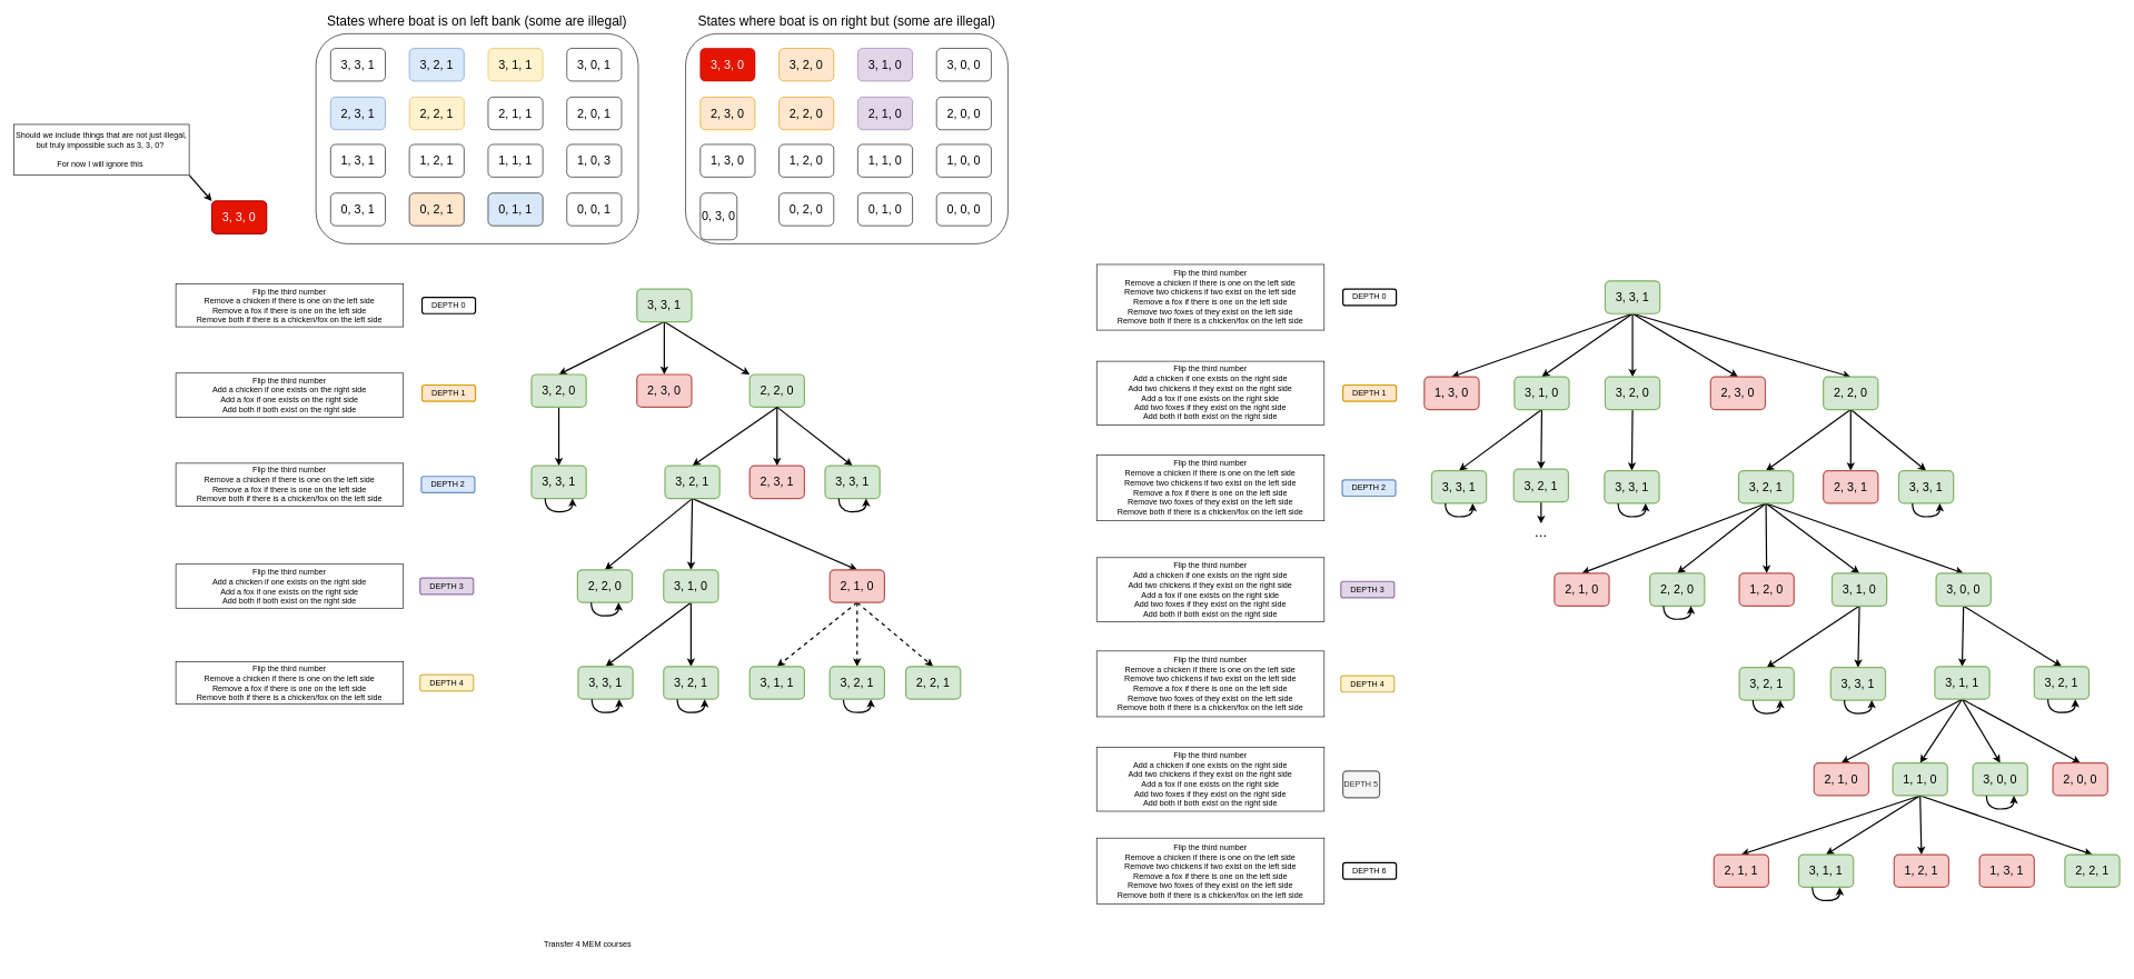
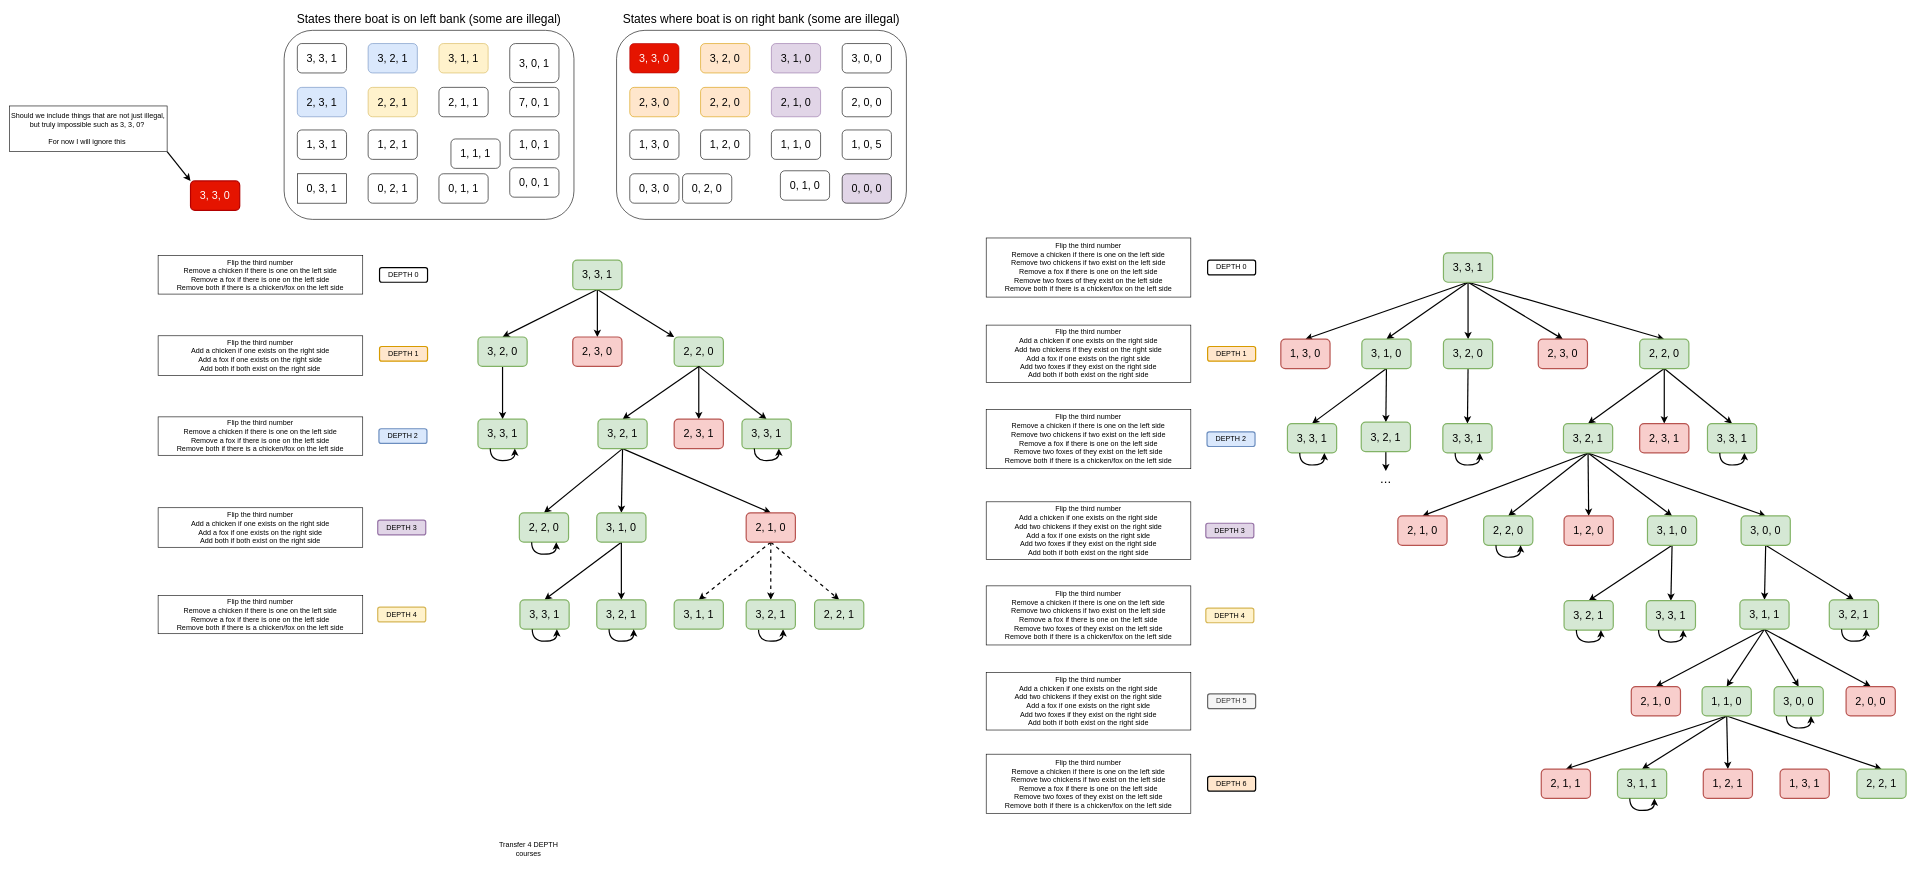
- <mxCell id="7" value="&lt;font style=&quot;font-size: 20px&quot;&gt;States where boat is on left bank (some are illegal)&lt;/font&gt;" style="text;html=1;strokeColor=none;fillColor=none;align=center;verticalAlign=middle;whiteSpace=wrap;rounded=0;" vertex="1" parent="1"><mxGeometry x="471" y="20" width="487" height="20" as="geometry" /></mxCell>
+ <mxCell id="7" value="&lt;font style=&quot;font-size: 20px&quot;&gt;States there boat is on left bank (some are illegal)&lt;/font&gt;" style="text;html=1;strokeColor=none;fillColor=none;align=center;verticalAlign=middle;whiteSpace=wrap;rounded=0;" vertex="1" parent="1"><mxGeometry x="471" y="20" width="487" height="20" as="geometry" /></mxCell>
- <mxCell id="25" value="&lt;font style=&quot;font-size: 20px&quot;&gt;States where boat is on right but (some are illegal)&lt;/font&gt;" style="text;html=1;strokeColor=none;fillColor=none;align=center;verticalAlign=middle;whiteSpace=wrap;rounded=0;" vertex="1" parent="1"><mxGeometry x="1025" y="20" width="487" height="20" as="geometry" /></mxCell>
+ <mxCell id="25" value="&lt;font style=&quot;font-size: 20px&quot;&gt;States where boat is on right bank (some are illegal)&lt;/font&gt;" style="text;html=1;strokeColor=none;fillColor=none;align=center;verticalAlign=middle;whiteSpace=wrap;rounded=0;" vertex="1" parent="1"><mxGeometry x="1025" y="20" width="487" height="20" as="geometry" /></mxCell>
- <mxCell id="6" value="&lt;font style=&quot;font-size: 18px&quot;&gt;3, 0, 1&lt;/font&gt;" style="rounded=1;whiteSpace=wrap;html=1;" vertex="1" parent="1"><mxGeometry x="849" y="72" width="82" height="49" as="geometry" /></mxCell>
+ <mxCell id="6" value="&lt;font style=&quot;font-size: 18px&quot;&gt;3, 0, 1&lt;/font&gt;" style="rounded=1;whiteSpace=wrap;html=1;" vertex="1" parent="1"><mxGeometry x="849" y="72" width="82" height="65" as="geometry" /></mxCell>
- <mxCell id="11" value="&lt;font style=&quot;font-size: 18px&quot;&gt;2, 0, 1&lt;/font&gt;" style="rounded=1;whiteSpace=wrap;html=1;" vertex="1" parent="1"><mxGeometry x="849" y="145" width="82" height="49" as="geometry" /></mxCell>
+ <mxCell id="11" value="&lt;font style=&quot;font-size: 18px&quot;&gt;7, 0, 1&lt;/font&gt;" style="rounded=1;whiteSpace=wrap;html=1;" vertex="1" parent="1"><mxGeometry x="849" y="145" width="82" height="49" as="geometry" /></mxCell>
- <mxCell id="52" value="Should we include things that are not just illegal, but truly impossible such as 3, 3, 0?&amp;nbsp;&lt;br&gt;&lt;br&gt;For now I will ignore this&amp;nbsp;" style="text;html=1;fillColor=none;align=center;verticalAlign=middle;whiteSpace=wrap;rounded=0;strokeColor=#000000;" vertex="1" parent="1"><mxGeometry x="20" y="186" width="263" height="76" as="geometry" /></mxCell>
+ <mxCell id="52" value="Should we include things that are not just illegal, but truly impossible such as 3, 3, 0?&amp;nbsp;&lt;br&gt;&lt;br&gt;For now I will ignore this&amp;nbsp;" style="text;html=1;fillColor=none;align=center;verticalAlign=middle;whiteSpace=wrap;rounded=0;strokeColor=#000000;" vertex="1" parent="1"><mxGeometry x="15" y="176" width="263" height="76" as="geometry" /></mxCell>
- <mxCell id="14" value="&lt;font style=&quot;font-size: 18px&quot;&gt;1, 1, 1&lt;/font&gt;" style="rounded=1;whiteSpace=wrap;html=1;" vertex="1" parent="1"><mxGeometry x="731" y="216" width="82" height="49" as="geometry" /></mxCell>
+ <mxCell id="14" value="&lt;font style=&quot;font-size: 18px&quot;&gt;1, 1, 1&lt;/font&gt;" style="rounded=1;whiteSpace=wrap;html=1;" vertex="1" parent="1"><mxGeometry x="751" y="231" width="82" height="49" as="geometry" /></mxCell>
- <mxCell id="15" value="&lt;font style=&quot;font-size: 18px&quot;&gt;1, 0, 3&lt;/font&gt;" style="rounded=1;whiteSpace=wrap;html=1;" vertex="1" parent="1"><mxGeometry x="849" y="216" width="82" height="49" as="geometry" /></mxCell>
+ <mxCell id="15" value="&lt;font style=&quot;font-size: 18px&quot;&gt;1, 0, 1&lt;/font&gt;" style="rounded=1;whiteSpace=wrap;html=1;" vertex="1" parent="1"><mxGeometry x="849" y="216" width="82" height="49" as="geometry" /></mxCell>
- <mxCell id="33" value="&lt;font style=&quot;font-size: 18px&quot;&gt;1, 0, 0&lt;/font&gt;" style="rounded=1;whiteSpace=wrap;html=1;" vertex="1" parent="1"><mxGeometry x="1403" y="216" width="82" height="49" as="geometry" /></mxCell>
+ <mxCell id="33" value="&lt;font style=&quot;font-size: 18px&quot;&gt;1, 0, 5&lt;/font&gt;" style="rounded=1;whiteSpace=wrap;html=1;" vertex="1" parent="1"><mxGeometry x="1403" y="216" width="82" height="49" as="geometry" /></mxCell>
- <mxCell id="16" value="&lt;font style=&quot;font-size: 18px&quot;&gt;0, 3, 1&lt;/font&gt;" style="rounded=1;whiteSpace=wrap;html=1;" vertex="1" parent="1"><mxGeometry x="495" y="289" width="82" height="49" as="geometry" /></mxCell>
+ <mxCell id="16" value="&lt;font style=&quot;font-size: 18px&quot;&gt;0, 3, 1&lt;/font&gt;" style="whiteSpace=wrap;html=1;rounded=0;" vertex="1" parent="1"><mxGeometry x="495" y="289" width="82" height="49" as="geometry" /></mxCell>
- <mxCell id="17" value="&lt;font style=&quot;font-size: 18px&quot;&gt;0, 2, 1&lt;/font&gt;" style="rounded=1;whiteSpace=wrap;html=1;fillColor=#ffe6cc;" vertex="1" parent="1"><mxGeometry x="613" y="289" width="82" height="49" as="geometry" /></mxCell>
+ <mxCell id="17" value="&lt;font style=&quot;font-size: 18px&quot;&gt;0, 2, 1&lt;/font&gt;" style="rounded=1;whiteSpace=wrap;html=1;" vertex="1" parent="1"><mxGeometry x="613" y="289" width="82" height="49" as="geometry" /></mxCell>
- <mxCell id="18" value="&lt;font style=&quot;font-size: 18px&quot;&gt;0, 1, 1&lt;/font&gt;" style="rounded=1;whiteSpace=wrap;html=1;fillColor=#dae8fc;" vertex="1" parent="1"><mxGeometry x="731" y="289" width="82" height="49" as="geometry" /></mxCell>
+ <mxCell id="18" value="&lt;font style=&quot;font-size: 18px&quot;&gt;0, 1, 1&lt;/font&gt;" style="rounded=1;whiteSpace=wrap;html=1;" vertex="1" parent="1"><mxGeometry x="731" y="289" width="82" height="49" as="geometry" /></mxCell>
- <mxCell id="19" value="&lt;font style=&quot;font-size: 18px&quot;&gt;0, 0, 1&lt;/font&gt;" style="rounded=1;whiteSpace=wrap;html=1;" vertex="1" parent="1"><mxGeometry x="849" y="289" width="82" height="49" as="geometry" /></mxCell>
+ <mxCell id="19" value="&lt;font style=&quot;font-size: 18px&quot;&gt;0, 0, 1&lt;/font&gt;" style="rounded=1;whiteSpace=wrap;html=1;" vertex="1" parent="1"><mxGeometry x="849" y="279" width="82" height="49" as="geometry" /></mxCell>
- <mxCell id="35" value="&lt;font style=&quot;font-size: 18px&quot;&gt;0, 2, 0&lt;/font&gt;" style="rounded=1;whiteSpace=wrap;html=1;" vertex="1" parent="1"><mxGeometry x="1167" y="289" width="82" height="49" as="geometry" /></mxCell>
+ <mxCell id="35" value="&lt;font style=&quot;font-size: 18px&quot;&gt;0, 2, 0&lt;/font&gt;" style="rounded=1;whiteSpace=wrap;html=1;" vertex="1" parent="1"><mxGeometry x="1137" y="289" width="82" height="49" as="geometry" /></mxCell>
- <mxCell id="36" value="&lt;font style=&quot;font-size: 18px&quot;&gt;0, 1, 0&lt;/font&gt;" style="rounded=1;whiteSpace=wrap;html=1;" vertex="1" parent="1"><mxGeometry x="1285" y="289" width="82" height="49" as="geometry" /></mxCell>
+ <mxCell id="36" value="&lt;font style=&quot;font-size: 18px&quot;&gt;0, 1, 0&lt;/font&gt;" style="rounded=1;whiteSpace=wrap;html=1;" vertex="1" parent="1"><mxGeometry x="1300" y="284" width="82" height="49" as="geometry" /></mxCell>
- <mxCell id="37" value="&lt;font style=&quot;font-size: 18px&quot;&gt;0, 0, 0&lt;/font&gt;" style="rounded=1;whiteSpace=wrap;html=1;" vertex="1" parent="1"><mxGeometry x="1403" y="289" width="82" height="49" as="geometry" /></mxCell>
+ <mxCell id="37" value="&lt;font style=&quot;font-size: 18px&quot;&gt;0, 0, 0&lt;/font&gt;" style="rounded=1;whiteSpace=wrap;html=1;fillColor=#e1d5e7;" vertex="1" parent="1"><mxGeometry x="1403" y="289" width="82" height="49" as="geometry" /></mxCell>
- <mxCell id="34" value="&lt;font style=&quot;font-size: 18px&quot;&gt;0, 3, 0&lt;/font&gt;" style="rounded=1;whiteSpace=wrap;html=1;" vertex="1" parent="1"><mxGeometry x="1049" y="289" width="55" height="70" as="geometry" /></mxCell>
+ <mxCell id="34" value="&lt;font style=&quot;font-size: 18px&quot;&gt;0, 3, 0&lt;/font&gt;" style="rounded=1;whiteSpace=wrap;html=1;" vertex="1" parent="1"><mxGeometry x="1049" y="289" width="82" height="49" as="geometry" /></mxCell>
- <mxCell id="168" value="DEPTH 5" style="rounded=1;whiteSpace=wrap;html=1;strokeWidth=2;fillColor=#f5f5f5;align=center;strokeColor=#666666;fontColor=#333333;" vertex="1" parent="1"><mxGeometry x="2012" y="1155.81" width="55" height="40" as="geometry" /></mxCell>
+ <mxCell id="168" value="DEPTH 5" style="rounded=1;whiteSpace=wrap;html=1;strokeWidth=2;fillColor=#f5f5f5;align=center;strokeColor=#666666;fontColor=#333333;" vertex="1" parent="1"><mxGeometry x="2012" y="1155.81" width="80" height="24.5" as="geometry" /></mxCell>
- <mxCell id="170" value="DEPTH 6" style="rounded=1;whiteSpace=wrap;html=1;strokeWidth=2;align=center;" vertex="1" parent="1"><mxGeometry x="2012" y="1293.25" width="80" height="24.5" as="geometry" /></mxCell>
+ <mxCell id="170" value="DEPTH 6" style="rounded=1;whiteSpace=wrap;html=1;strokeWidth=2;align=center;fillColor=#ffe6cc;" vertex="1" parent="1"><mxGeometry x="2012" y="1293.25" width="80" height="24.5" as="geometry" /></mxCell>
- <mxCell id="86" value="Transfer 4 MEM courses" style="text;html=1;strokeColor=none;fillColor=none;align=center;verticalAlign=middle;whiteSpace=wrap;rounded=0;" vertex="1" parent="1"><mxGeometry x="813" y="1384" width="135" height="62" as="geometry" /></mxCell>
+ <mxCell id="86" value="Transfer 4 DEPTH courses" style="text;html=1;strokeColor=none;fillColor=none;align=center;verticalAlign=middle;whiteSpace=wrap;rounded=0;" vertex="1" parent="1"><mxGeometry x="813" y="1384" width="135" height="62" as="geometry" /></mxCell>
